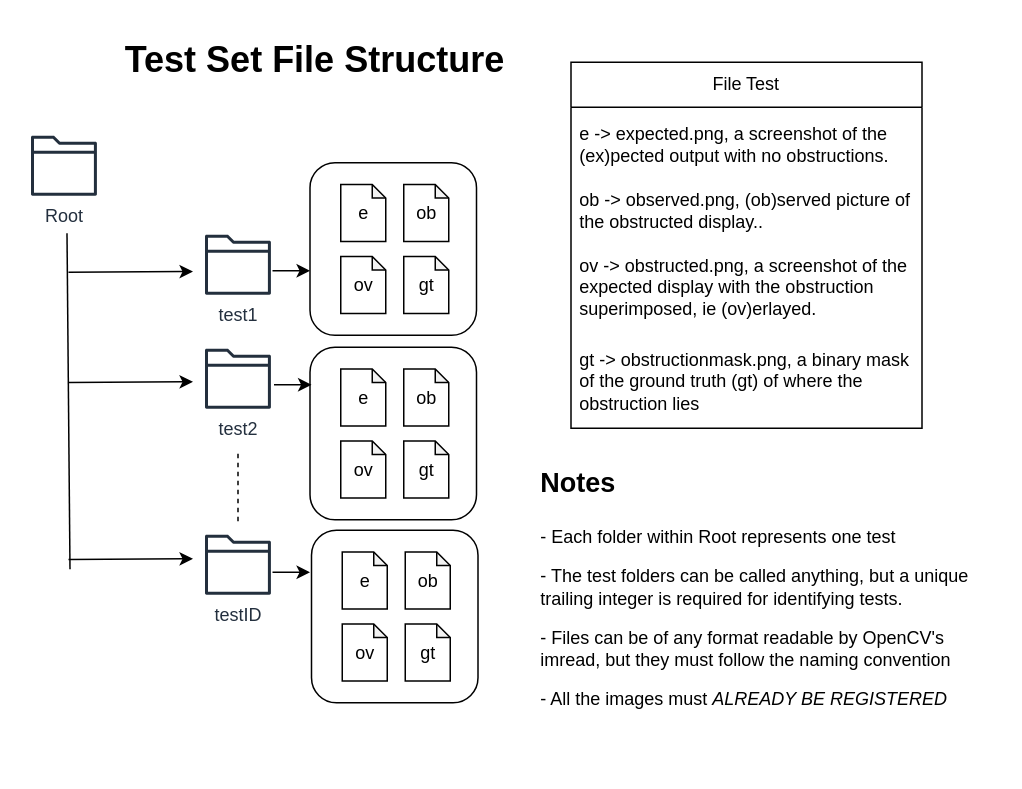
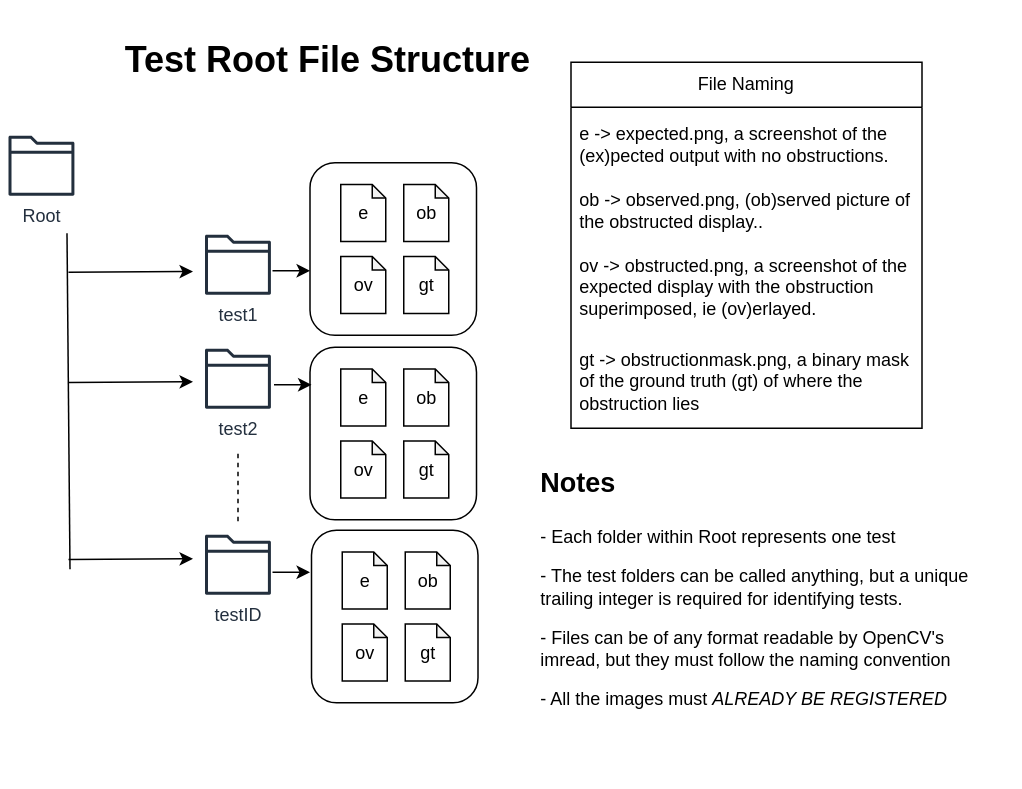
- <mxCell id="37" value="&lt;h1&gt;Test Set File Structure&lt;br&gt;&lt;/h1&gt;" style="text;html=1;spacing=5;spacingTop=-20;whiteSpace=wrap;overflow=hidden;rounded=0;" vertex="1" parent="1"><mxGeometry x="78" y="20" width="279" height="73" as="geometry" /></mxCell>
+ <mxCell id="37" value="&lt;h1&gt;Test Root File Structure&lt;br&gt;&lt;/h1&gt;" style="text;html=1;spacing=5;spacingTop=-20;whiteSpace=wrap;overflow=hidden;rounded=0;" vertex="1" parent="1"><mxGeometry x="78" y="20" width="279" height="73" as="geometry" /></mxCell>
- <mxCell id="16" value="File Test" style="swimlane;fontStyle=0;childLayout=stackLayout;horizontal=1;startSize=30;horizontalStack=0;resizeParent=1;resizeParentMax=0;resizeLast=0;collapsible=1;marginBottom=0;whiteSpace=wrap;html=1;" vertex="1" parent="1"><mxGeometry x="380" y="41" width="234" height="244" as="geometry" /></mxCell>
+ <mxCell id="16" value="File Naming" style="swimlane;fontStyle=0;childLayout=stackLayout;horizontal=1;startSize=30;horizontalStack=0;resizeParent=1;resizeParentMax=0;resizeLast=0;collapsible=1;marginBottom=0;whiteSpace=wrap;html=1;" vertex="1" parent="1"><mxGeometry x="380" y="41" width="234" height="244" as="geometry" /></mxCell>
- <mxCell id="3" value="Root" style="sketch=0;outlineConnect=0;fontColor=#232F3E;gradientColor=none;fillColor=#232F3D;strokeColor=none;dashed=0;verticalLabelPosition=bottom;verticalAlign=top;align=center;html=1;fontSize=12;fontStyle=0;aspect=fixed;pointerEvents=1;shape=mxgraph.aws4.folder;" vertex="1" parent="1"><mxGeometry x="20" y="90" width="43.94" height="40" as="geometry" /></mxCell>
+ <mxCell id="3" value="Root" style="sketch=0;outlineConnect=0;fontColor=#232F3E;gradientColor=none;fillColor=#232F3D;strokeColor=none;dashed=0;verticalLabelPosition=bottom;verticalAlign=top;align=center;html=1;fontSize=12;fontStyle=0;aspect=fixed;pointerEvents=1;shape=mxgraph.aws4.folder;" vertex="1" parent="1"><mxGeometry x="5" y="90" width="43.94" height="40" as="geometry" /></mxCell>
